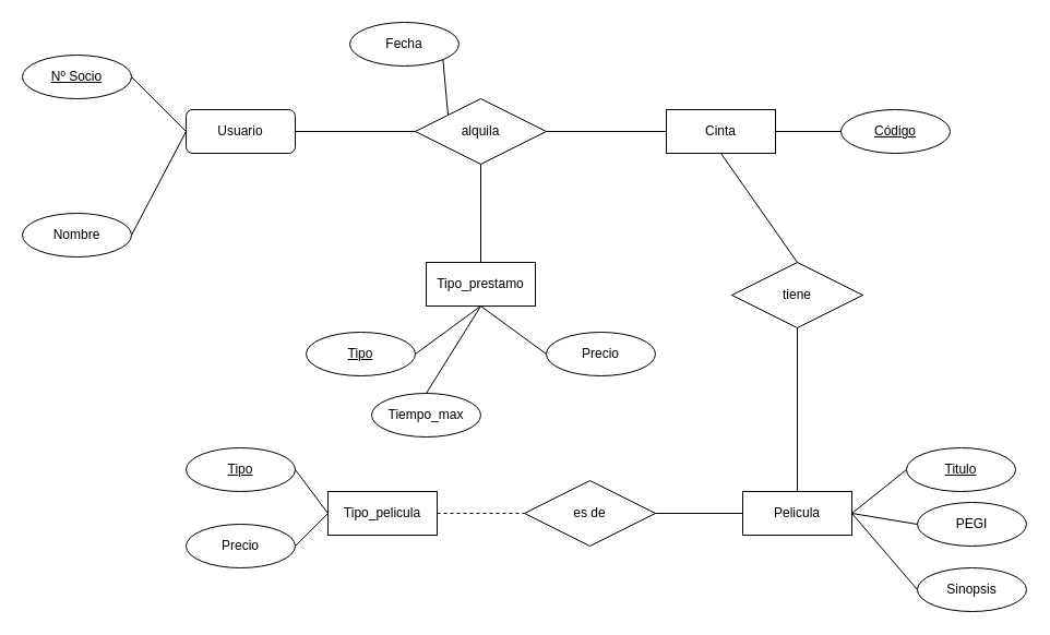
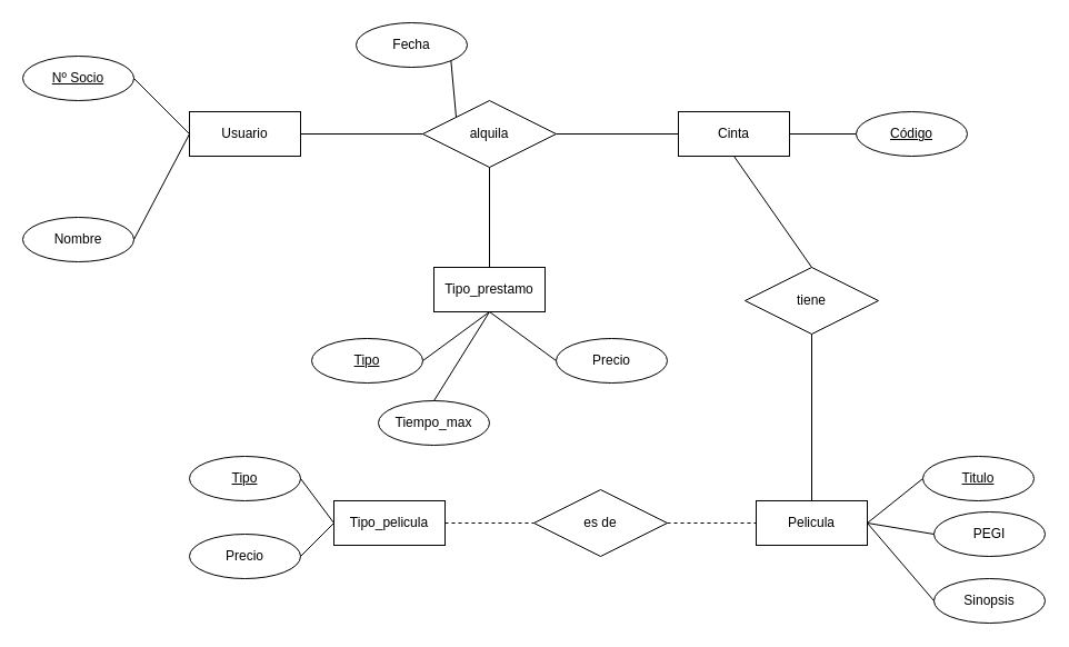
- <mxCell id="2" value="Usuario" style="whiteSpace=wrap;html=1;align=center;rounded=1;" vertex="1" parent="1"><mxGeometry x="170" y="100" width="100" height="40" as="geometry" /></mxCell>
+ <mxCell id="2" value="Usuario" style="whiteSpace=wrap;html=1;align=center;" vertex="1" parent="1"><mxGeometry x="170" y="100" width="100" height="40" as="geometry" /></mxCell>
- <mxCell id="28" value="" style="endArrow=none;html=1;rounded=0;entryX=0;entryY=0.5;entryDx=0;entryDy=0;exitX=1;exitY=0.5;exitDx=0;exitDy=0;" edge="1" parent="1" source="25" target="21"><mxGeometry relative="1" as="geometry"><mxPoint x="380" y="310" as="sourcePoint" /><mxPoint x="540" y="310" as="targetPoint" /></mxGeometry></mxCell>
+ <mxCell id="28" value="" style="endArrow=none;html=1;rounded=0;entryX=0;entryY=0.5;entryDx=0;entryDy=0;exitX=1;exitY=0.5;exitDx=0;exitDy=0;dashed=1;" edge="1" parent="1" source="25" target="21"><mxGeometry relative="1" as="geometry"><mxPoint x="380" y="310" as="sourcePoint" /><mxPoint x="540" y="310" as="targetPoint" /></mxGeometry></mxCell>
